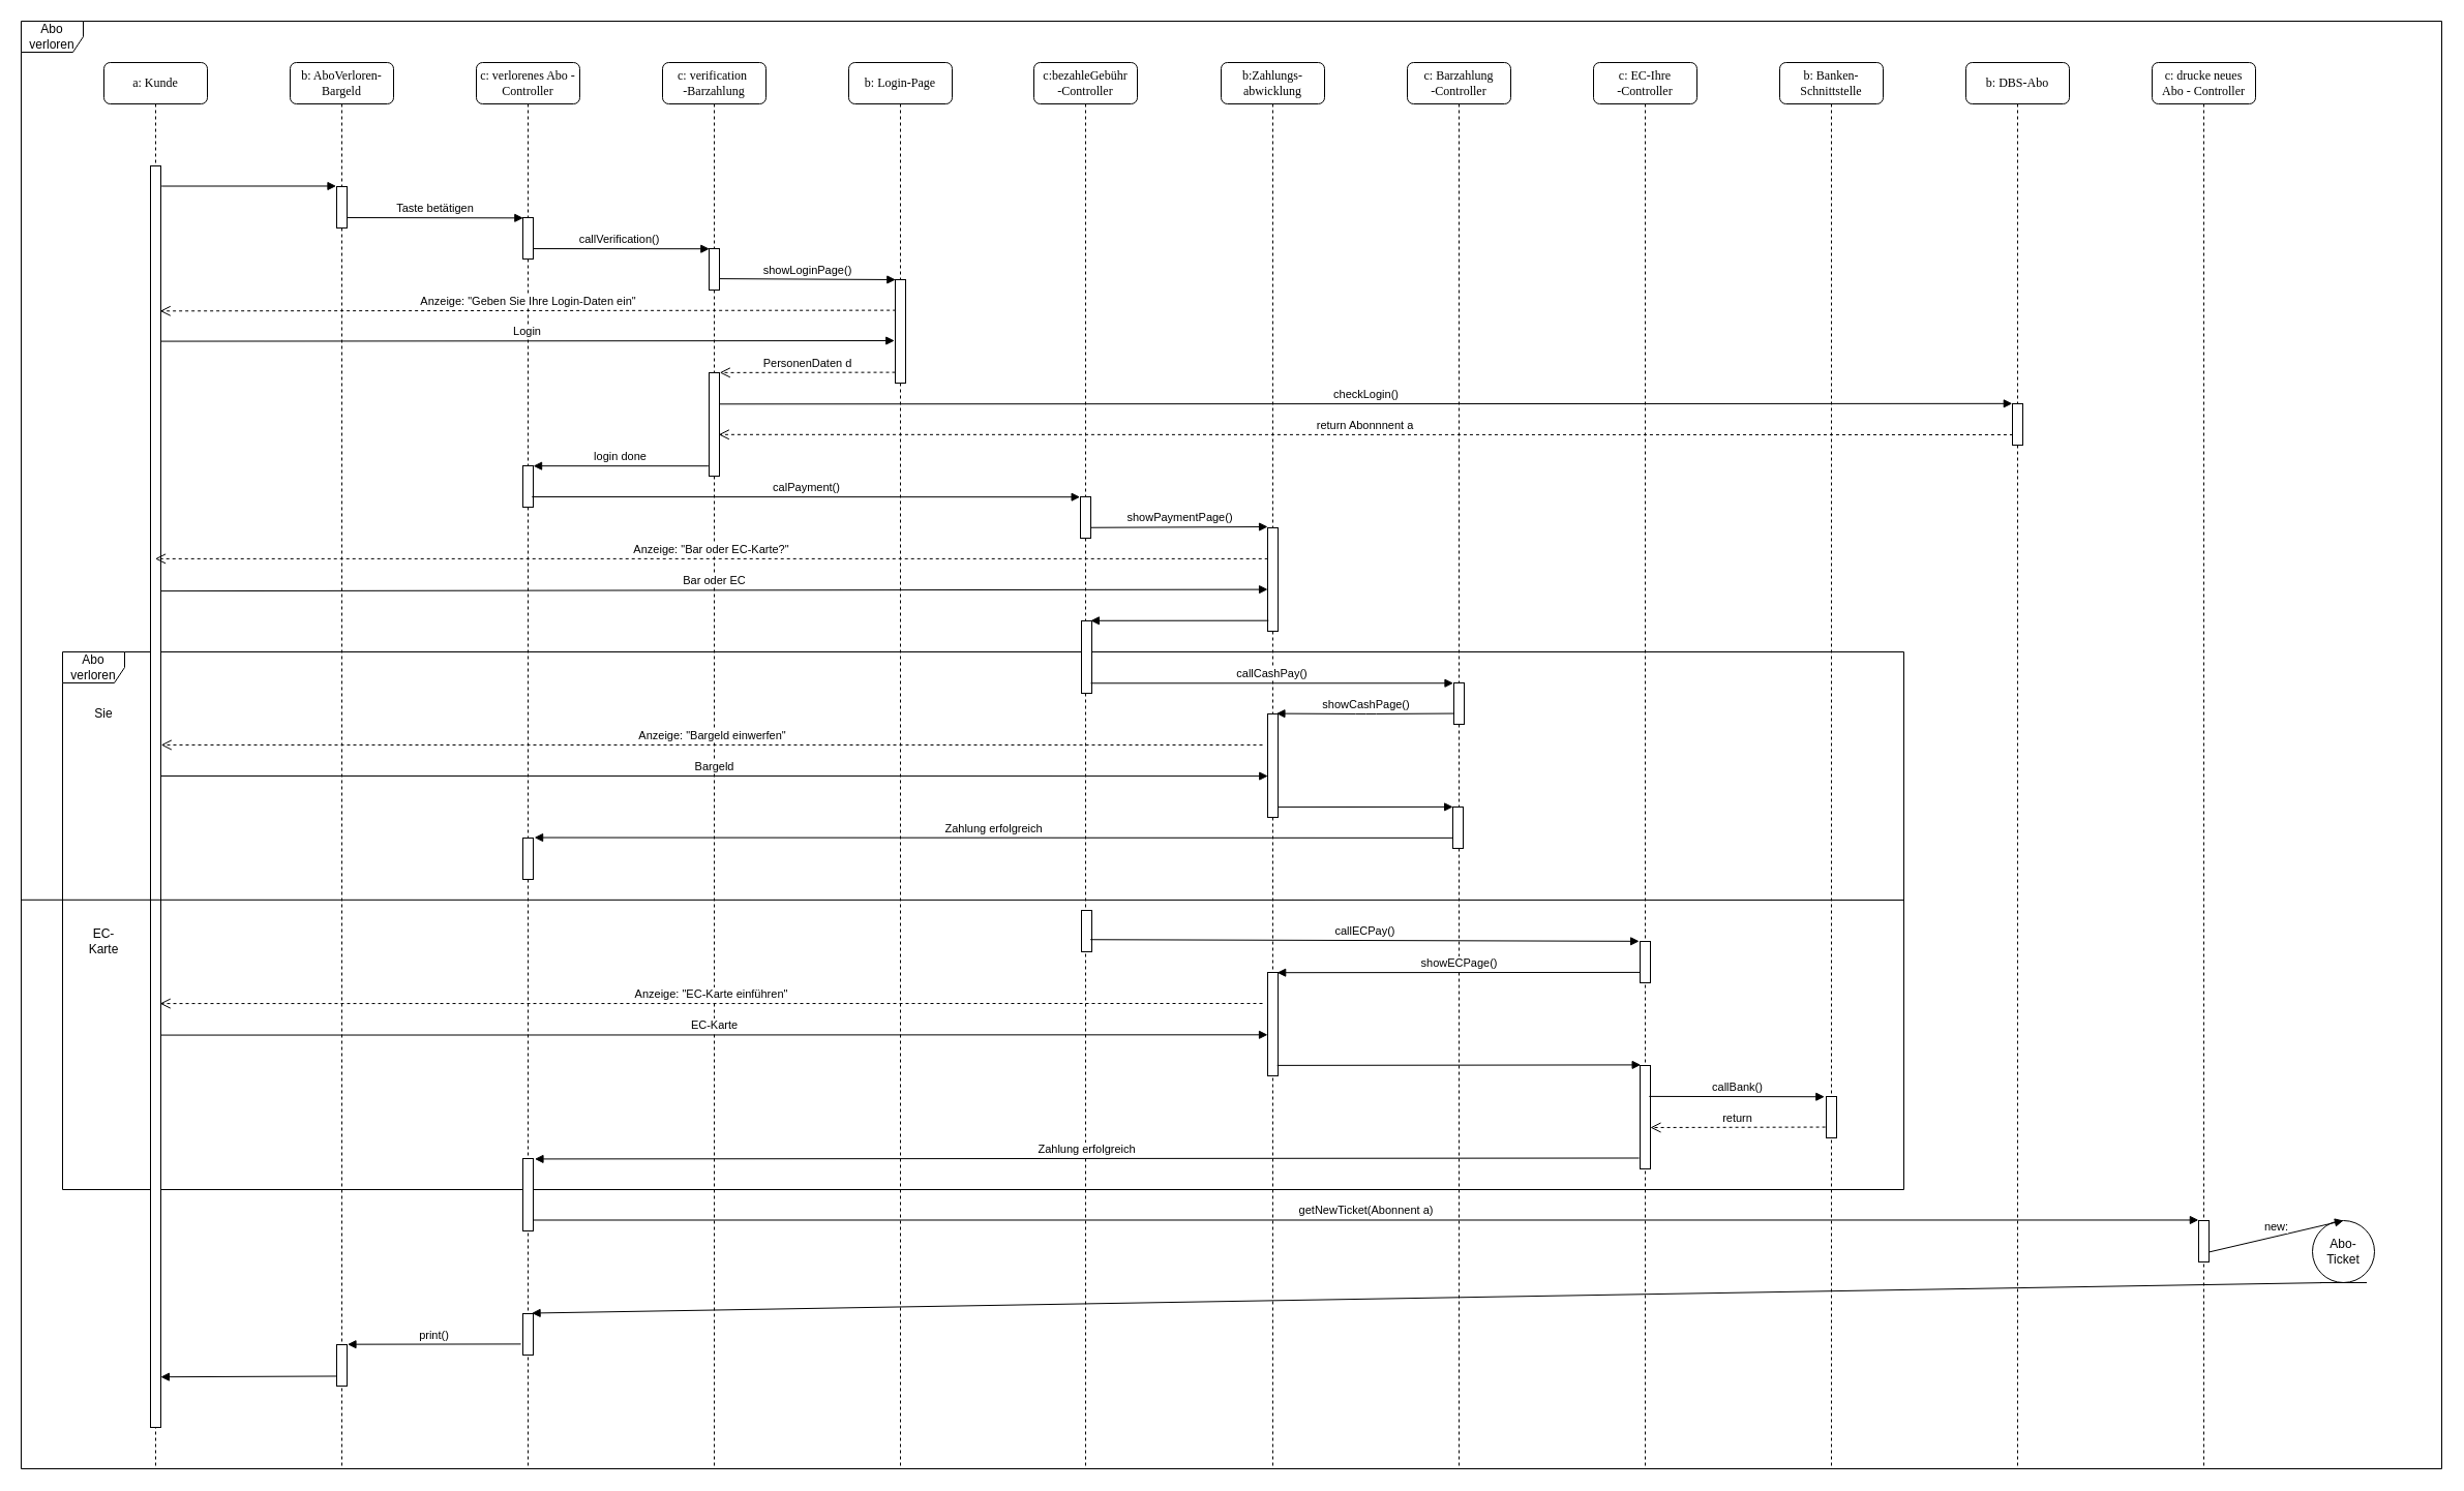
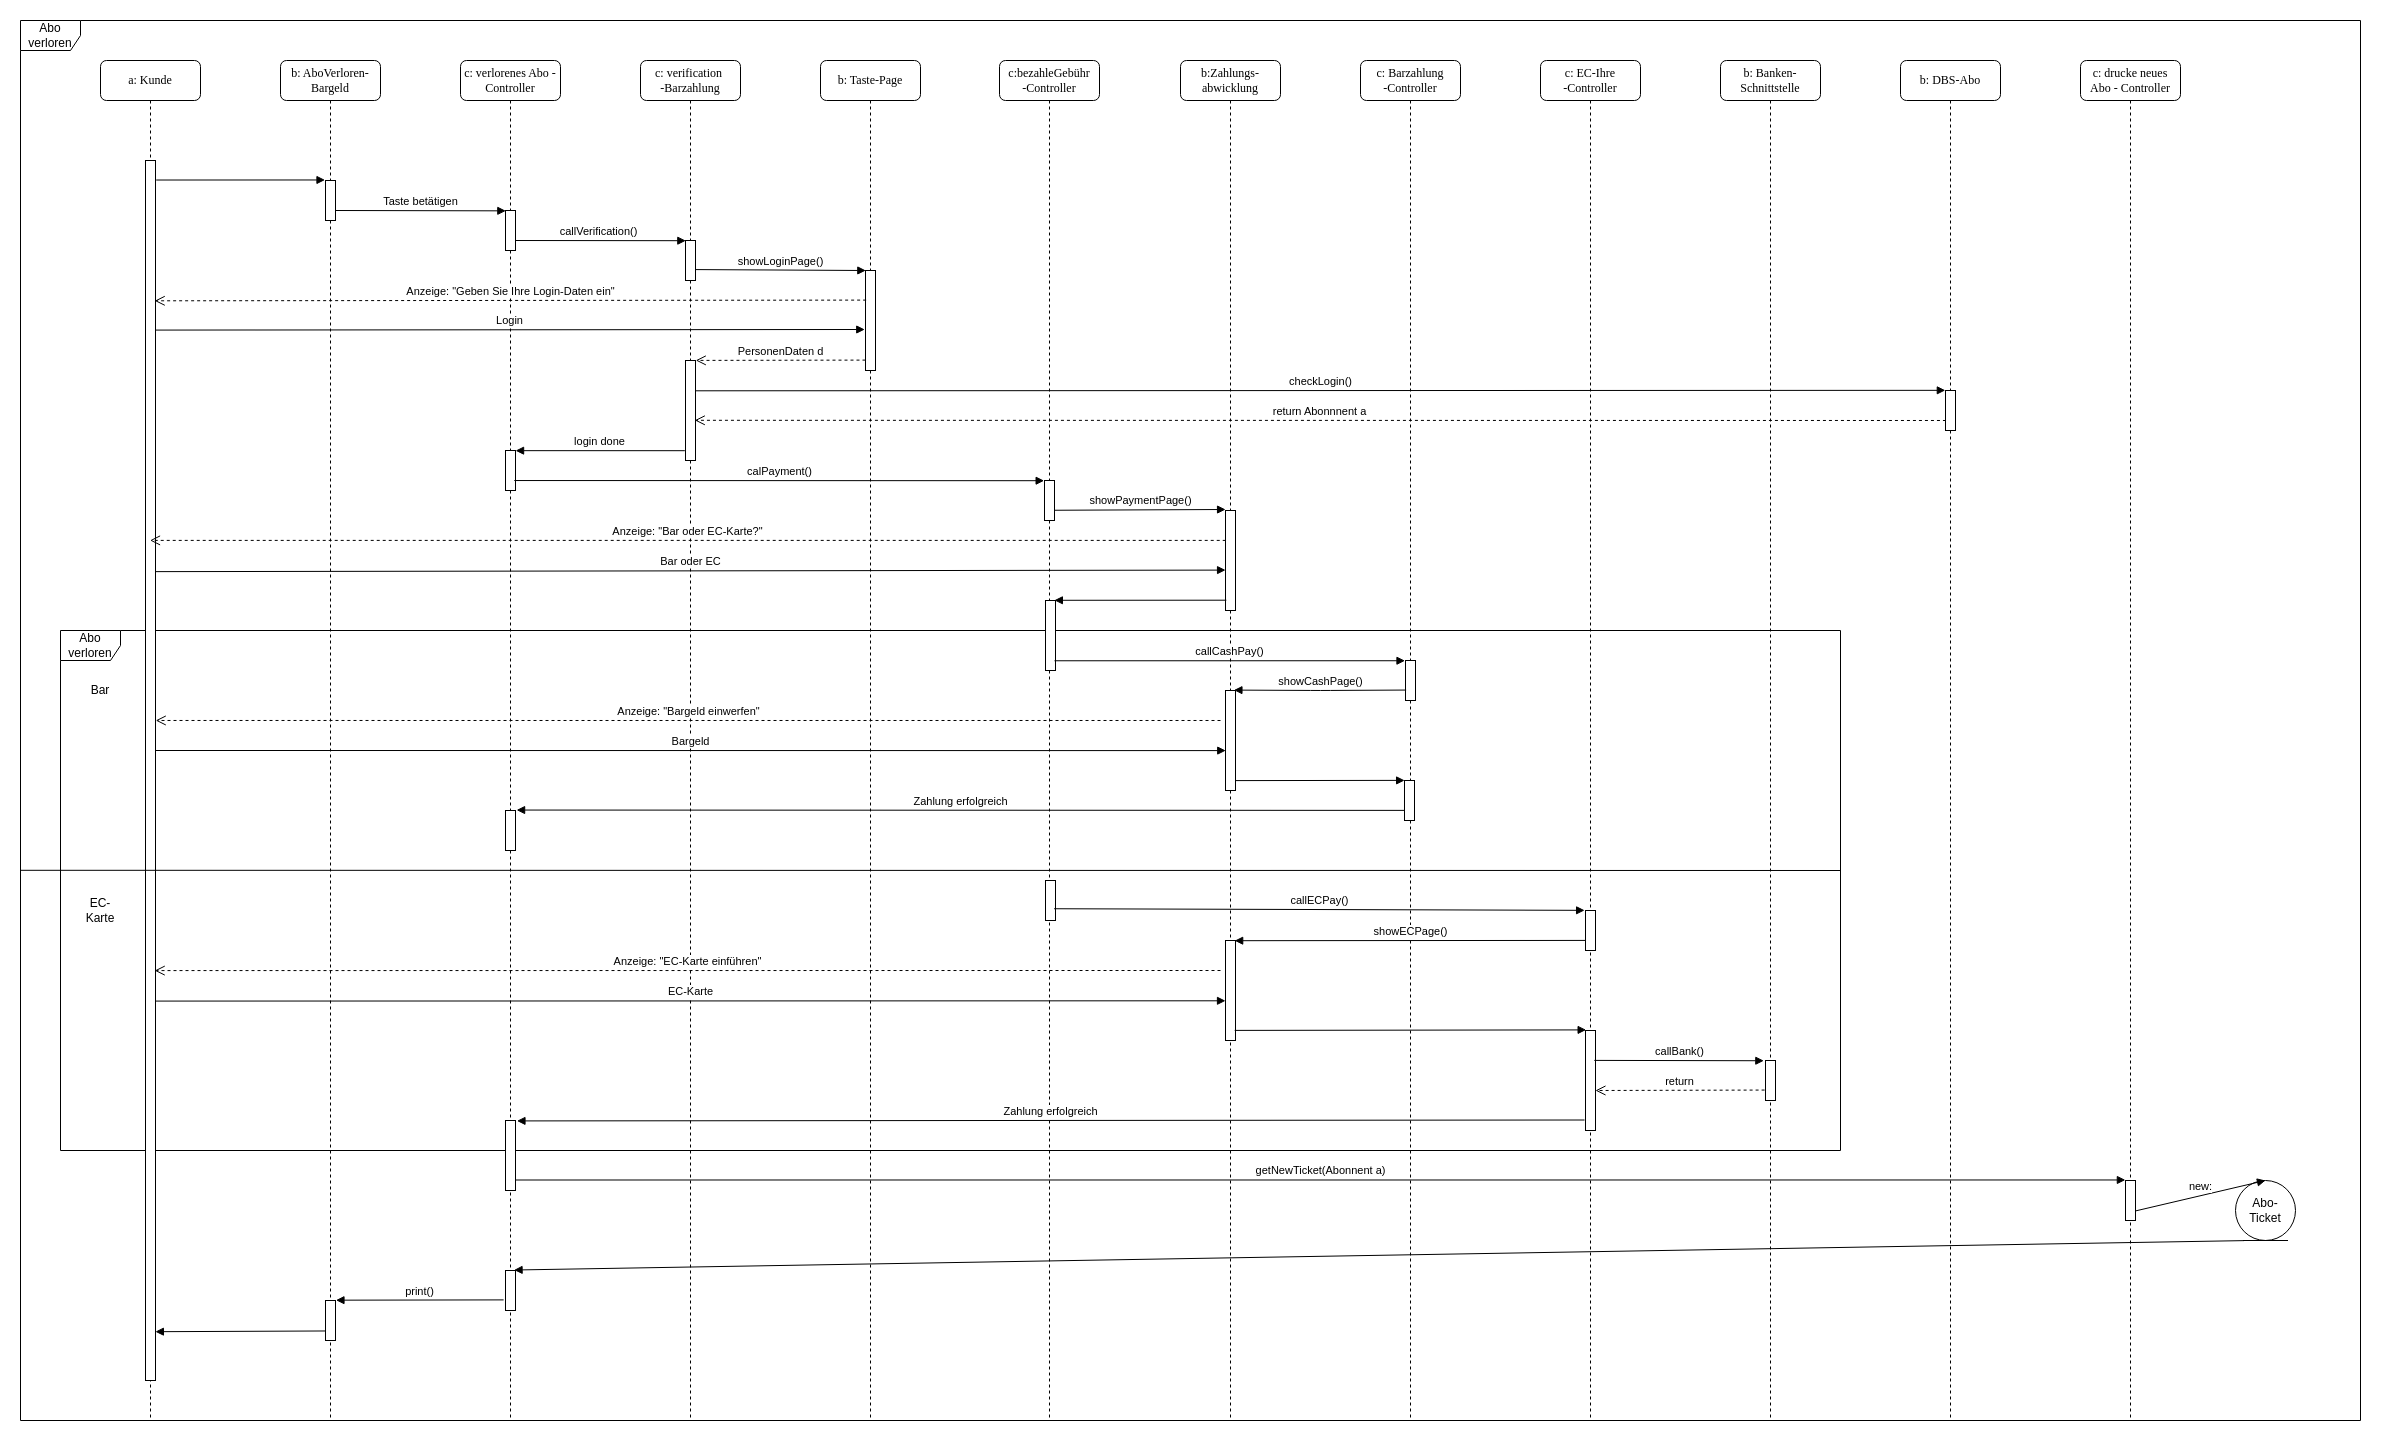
- <mxCell id="24" value="b: Login-Page&lt;br&gt;" style="shape=umlLifeline;perimeter=lifelinePerimeter;whiteSpace=wrap;html=1;container=1;collapsible=0;recursiveResize=0;outlineConnect=0;rounded=1;shadow=0;comic=0;labelBackgroundColor=none;strokeColor=#000000;strokeWidth=1;fillColor=#FFFFFF;fontFamily=Verdana;fontSize=12;fontColor=#000000;align=center;" vertex="1" parent="1"><mxGeometry x="820" y="60" width="100" height="1360" as="geometry" /></mxCell>
+ <mxCell id="24" value="b: Taste-Page&lt;br&gt;" style="shape=umlLifeline;perimeter=lifelinePerimeter;whiteSpace=wrap;html=1;container=1;collapsible=0;recursiveResize=0;outlineConnect=0;rounded=1;shadow=0;comic=0;labelBackgroundColor=none;strokeColor=#000000;strokeWidth=1;fillColor=#FFFFFF;fontFamily=Verdana;fontSize=12;fontColor=#000000;align=center;" vertex="1" parent="1"><mxGeometry x="820" y="60" width="100" height="1360" as="geometry" /></mxCell>
- <mxCell id="52" value="Sie" style="text;html=1;strokeColor=none;fillColor=none;align=center;verticalAlign=middle;whiteSpace=wrap;rounded=0;" vertex="1" parent="1"><mxGeometry x="80" y="680" width="40" height="20" as="geometry" /></mxCell>
+ <mxCell id="52" value="Bar" style="text;html=1;strokeColor=none;fillColor=none;align=center;verticalAlign=middle;whiteSpace=wrap;rounded=0;" vertex="1" parent="1"><mxGeometry x="80" y="680" width="40" height="20" as="geometry" /></mxCell>
